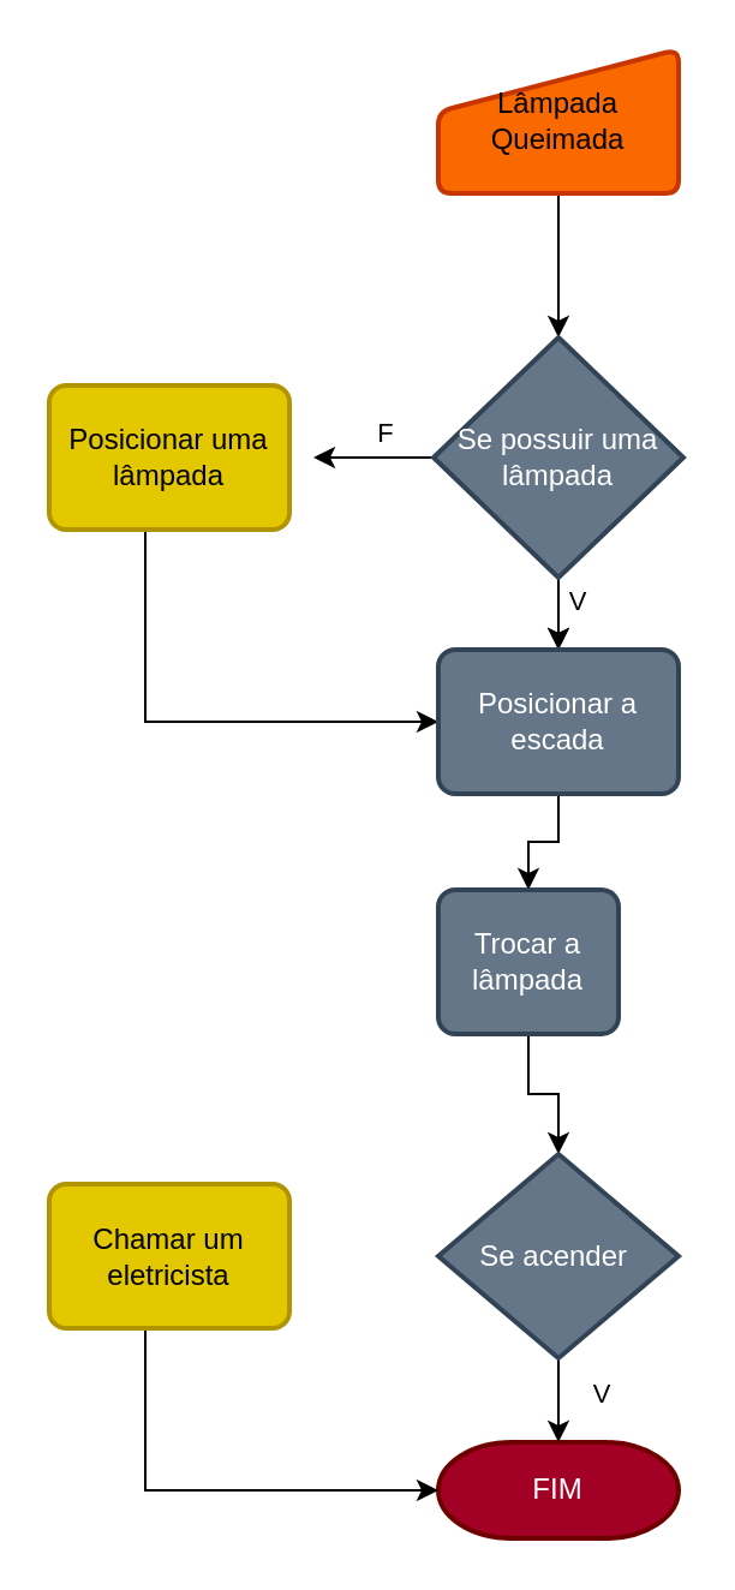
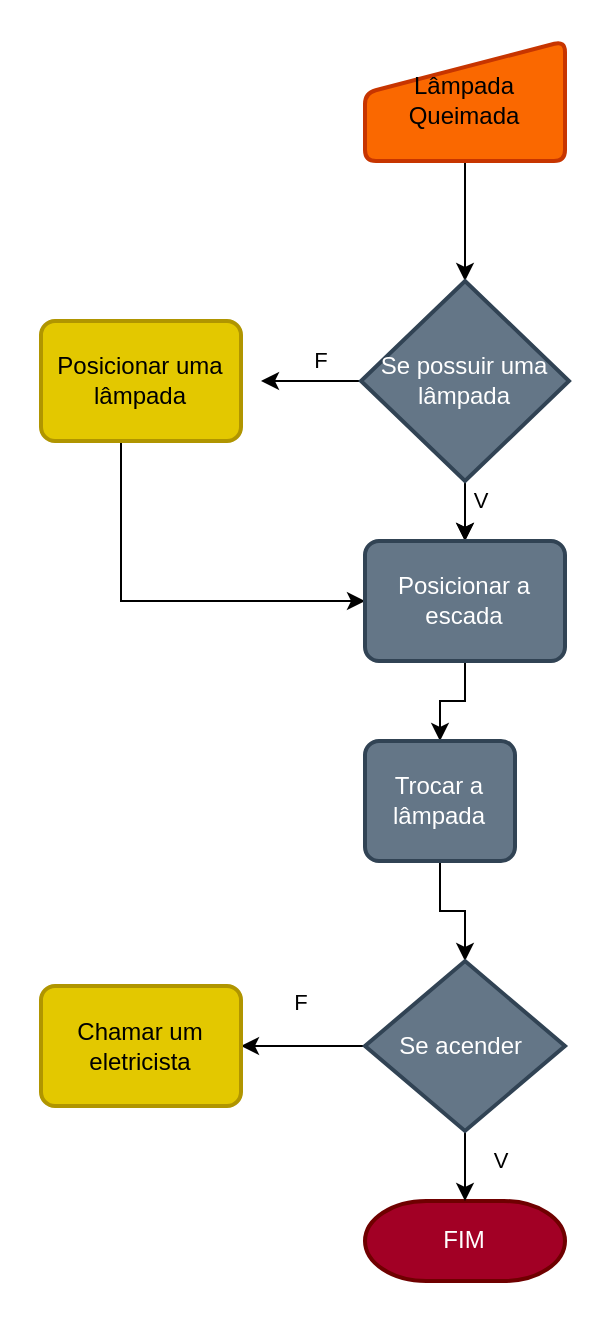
+ <mxCell id="16" value="F" style="edgeStyle=orthogonalEdgeStyle;rounded=0;orthogonalLoop=1;jettySize=auto;html=1;" edge="1" parent="1" source="17" target="19"><mxGeometry x="0.032" y="-22" relative="1" as="geometry"><mxPoint as="offset" /></mxGeometry></mxCell>
- <mxCell id="18" style="edgeStyle=orthogonalEdgeStyle;rounded=0;orthogonalLoop=1;jettySize=auto;html=1;" edge="1" parent="1" source="19" target="2"><mxGeometry relative="1" as="geometry"><mxPoint x="70" y="620" as="targetPoint" /><Array as="points"><mxPoint x="60" y="620" /></Array></mxGeometry></mxCell>
